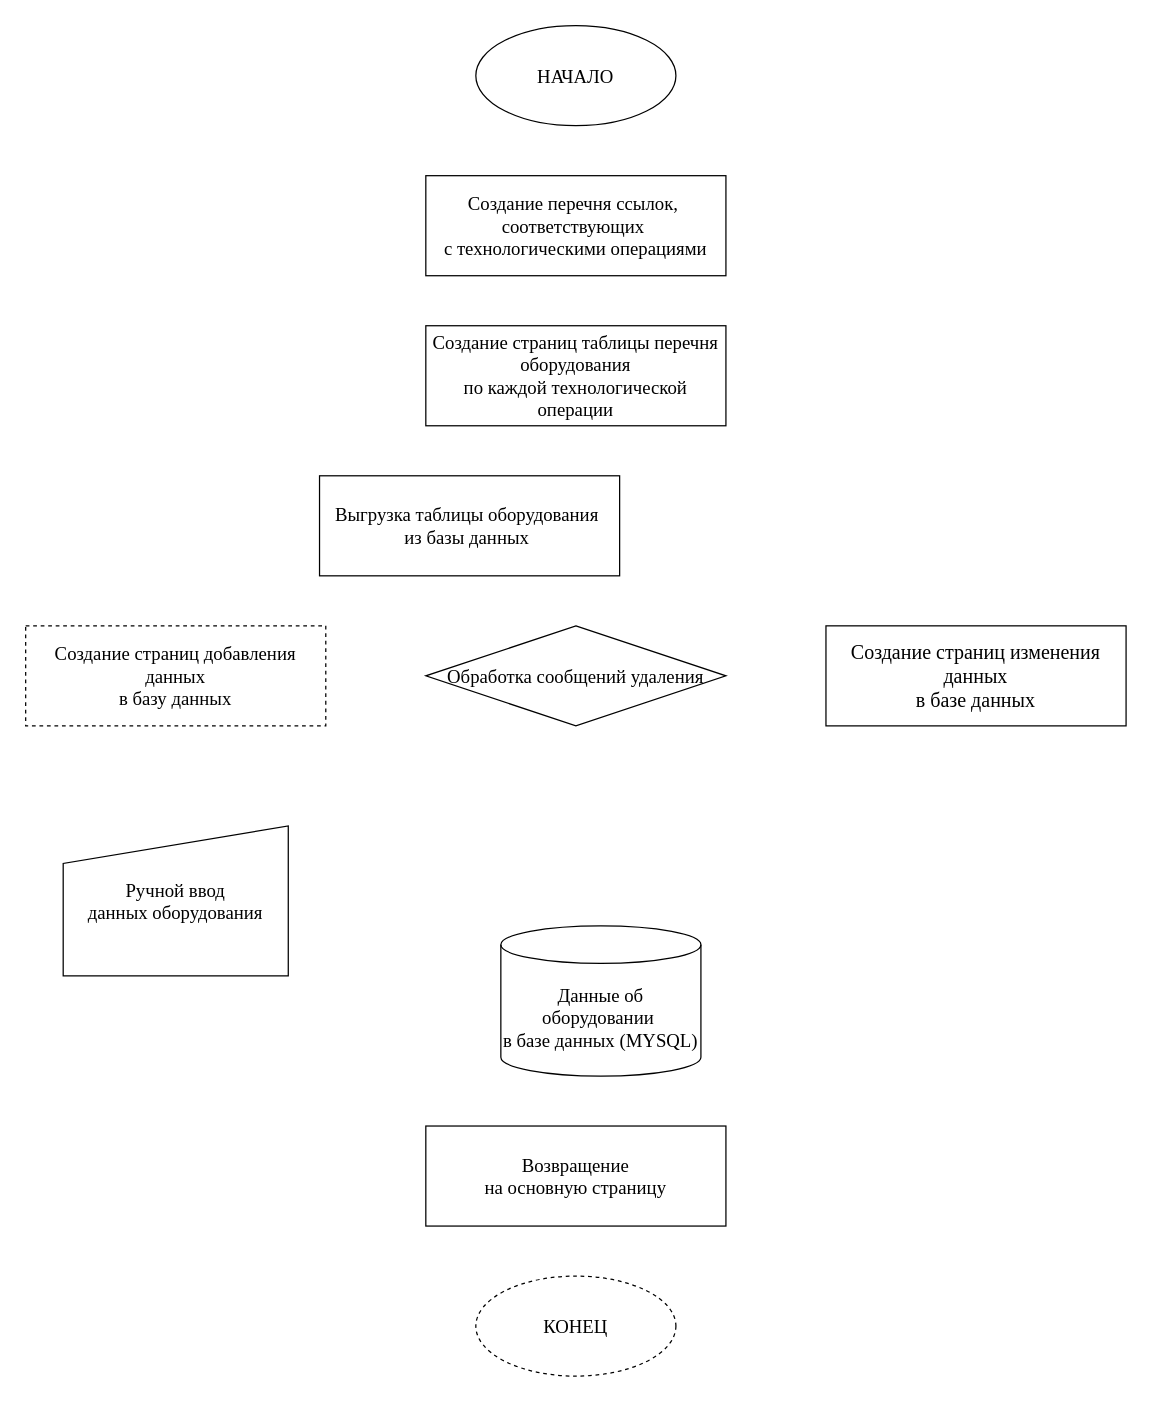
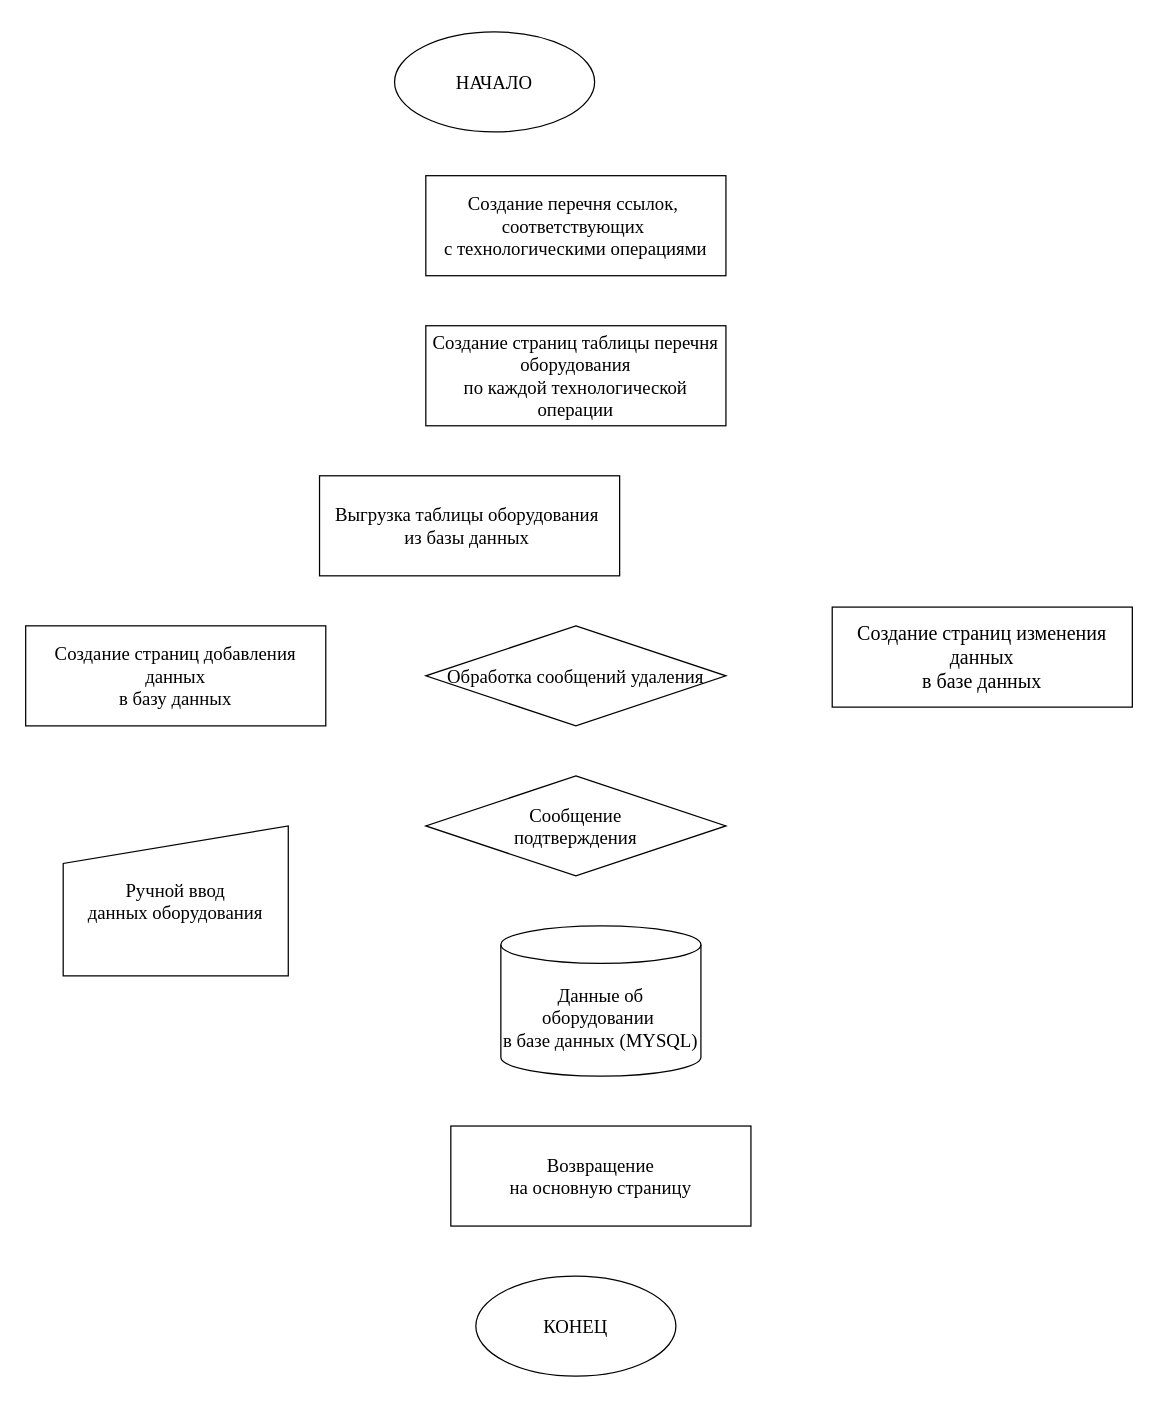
- <mxCell id="2" value="НАЧАЛО" style="ellipse;whiteSpace=wrap;html=1;fontSize=15;fontFamily=Tahoma;" vertex="1" parent="1"><mxGeometry x="380" y="20" width="160" height="80" as="geometry" /></mxCell>
+ <mxCell id="2" value="НАЧАЛО" style="ellipse;whiteSpace=wrap;html=1;fontSize=15;fontFamily=Tahoma;" vertex="1" parent="1"><mxGeometry x="315" y="25" width="160" height="80" as="geometry" /></mxCell>
- <mxCell id="7" value="Создание страниц добавления данных&lt;br style=&quot;font-size: 15px;&quot;&gt;в базу данных" style="rounded=0;whiteSpace=wrap;html=1;fontSize=15;fontFamily=Tahoma;dashed=1;" vertex="1" parent="1"><mxGeometry x="20" y="500" width="240" height="80" as="geometry" /></mxCell>
+ <mxCell id="7" value="Создание страниц добавления данных&lt;br style=&quot;font-size: 15px;&quot;&gt;в базу данных" style="rounded=0;whiteSpace=wrap;html=1;fontSize=15;fontFamily=Tahoma;" vertex="1" parent="1"><mxGeometry x="20" y="500" width="240" height="80" as="geometry" /></mxCell>
- <mxCell id="8" value="Создание страниц изменения данных&lt;br style=&quot;font-size: 16px;&quot;&gt;в базе данных" style="rounded=0;whiteSpace=wrap;html=1;fontSize=16;fontFamily=Tahoma;" vertex="1" parent="1"><mxGeometry x="660" y="500" width="240" height="80" as="geometry" /></mxCell>
+ <mxCell id="8" value="Создание страниц изменения данных&lt;br style=&quot;font-size: 16px;&quot;&gt;в базе данных" style="rounded=0;whiteSpace=wrap;html=1;fontSize=16;fontFamily=Tahoma;" vertex="1" parent="1"><mxGeometry x="665" y="485" width="240" height="80" as="geometry" /></mxCell>
+ <mxCell id="9" value="Сообщение&lt;br style=&quot;font-size: 15px;&quot;&gt;подтверждения" style="rhombus;whiteSpace=wrap;html=1;fontSize=15;fontFamily=Tahoma;" vertex="1" parent="1"><mxGeometry x="340" y="620" width="240" height="80" as="geometry" /></mxCell>
- <mxCell id="11" value="Возвращение &lt;br style=&quot;font-size: 15px;&quot;&gt;на основную страницу" style="rounded=0;whiteSpace=wrap;html=1;fontSize=15;fontFamily=Tahoma;" vertex="1" parent="1"><mxGeometry x="340" y="900" width="240" height="80" as="geometry" /></mxCell>
+ <mxCell id="11" value="Возвращение &lt;br style=&quot;font-size: 15px;&quot;&gt;на основную страницу" style="rounded=0;whiteSpace=wrap;html=1;fontSize=15;fontFamily=Tahoma;" vertex="1" parent="1"><mxGeometry x="360" y="900" width="240" height="80" as="geometry" /></mxCell>
- <mxCell id="12" value="КОНЕЦ" style="ellipse;whiteSpace=wrap;html=1;fontSize=15;fontFamily=Tahoma;dashed=1;" vertex="1" parent="1"><mxGeometry x="380" y="1020" width="160" height="80" as="geometry" /></mxCell>
+ <mxCell id="12" value="КОНЕЦ" style="ellipse;whiteSpace=wrap;html=1;fontSize=15;fontFamily=Tahoma;" vertex="1" parent="1"><mxGeometry x="380" y="1020" width="160" height="80" as="geometry" /></mxCell>
